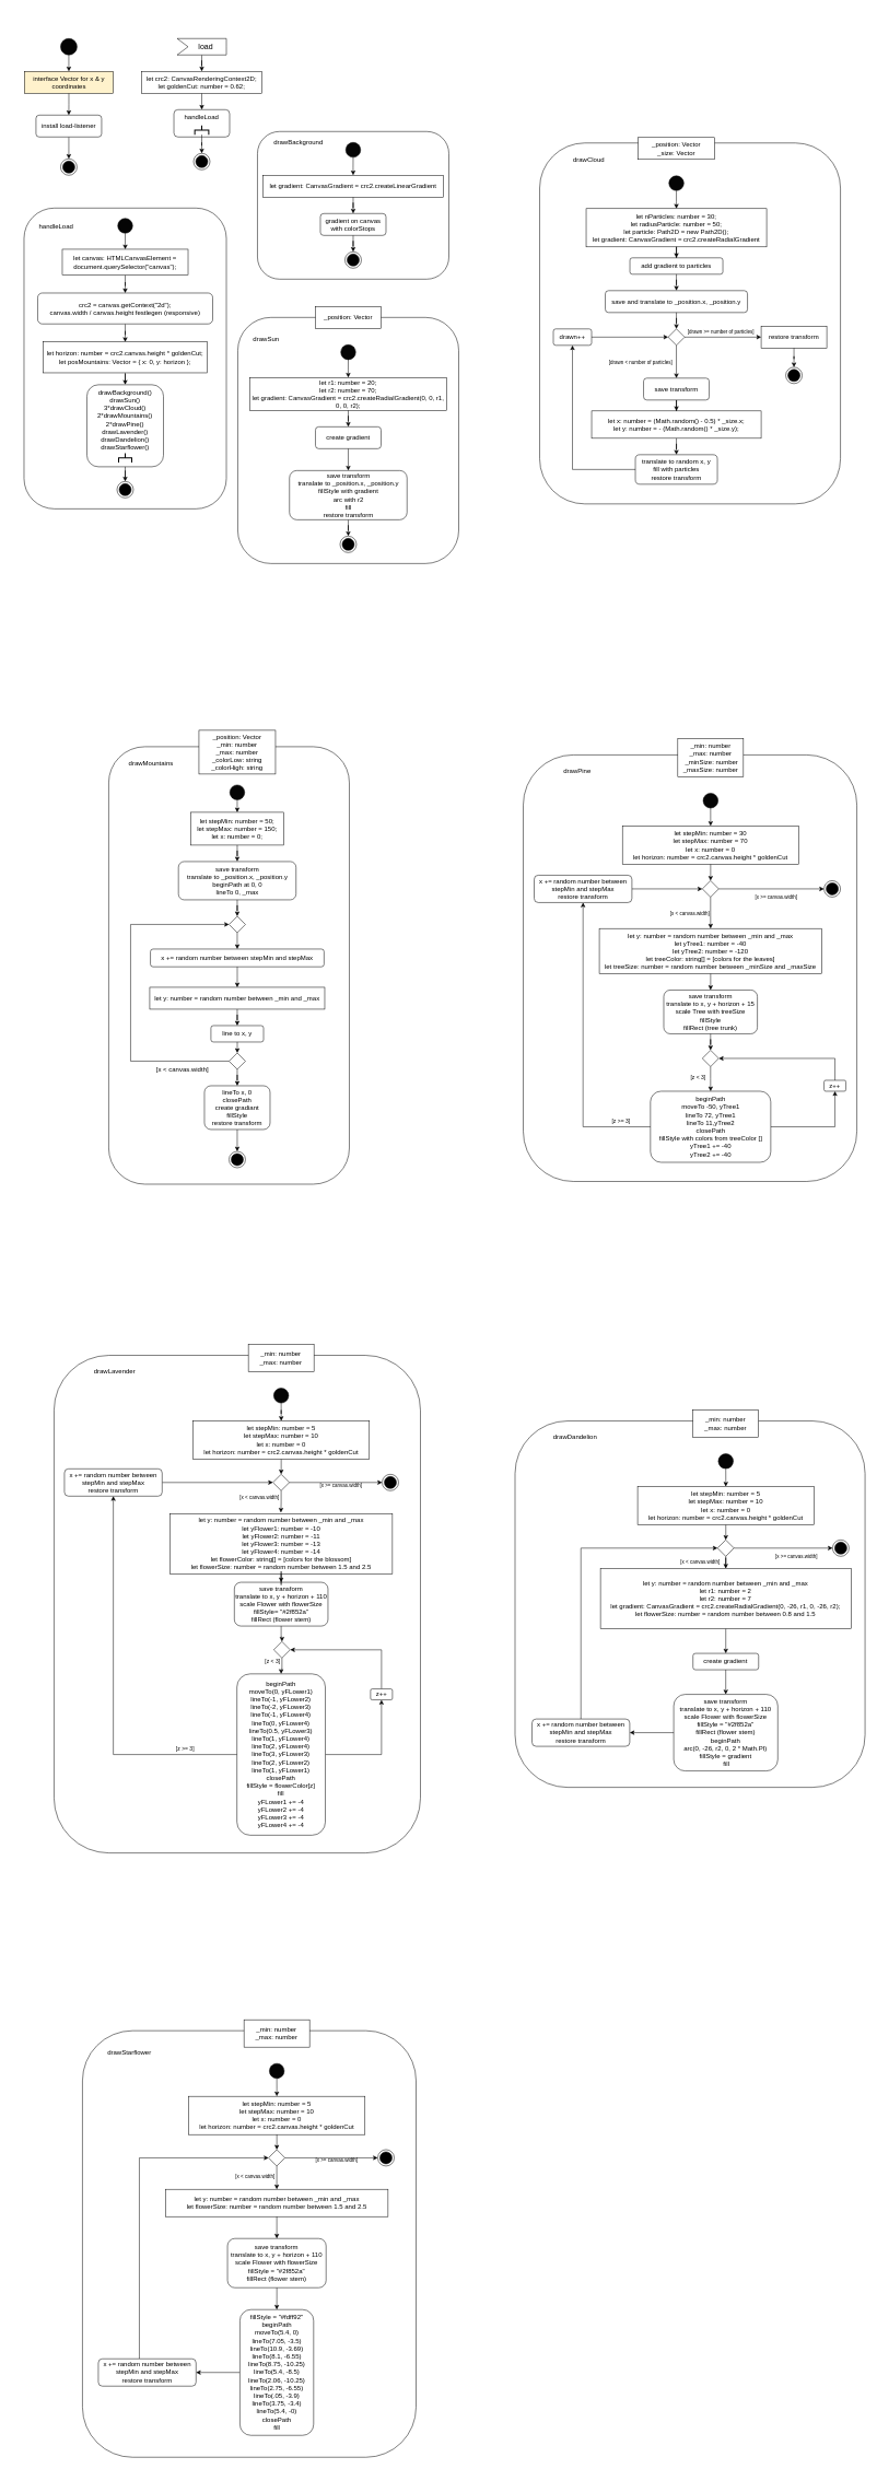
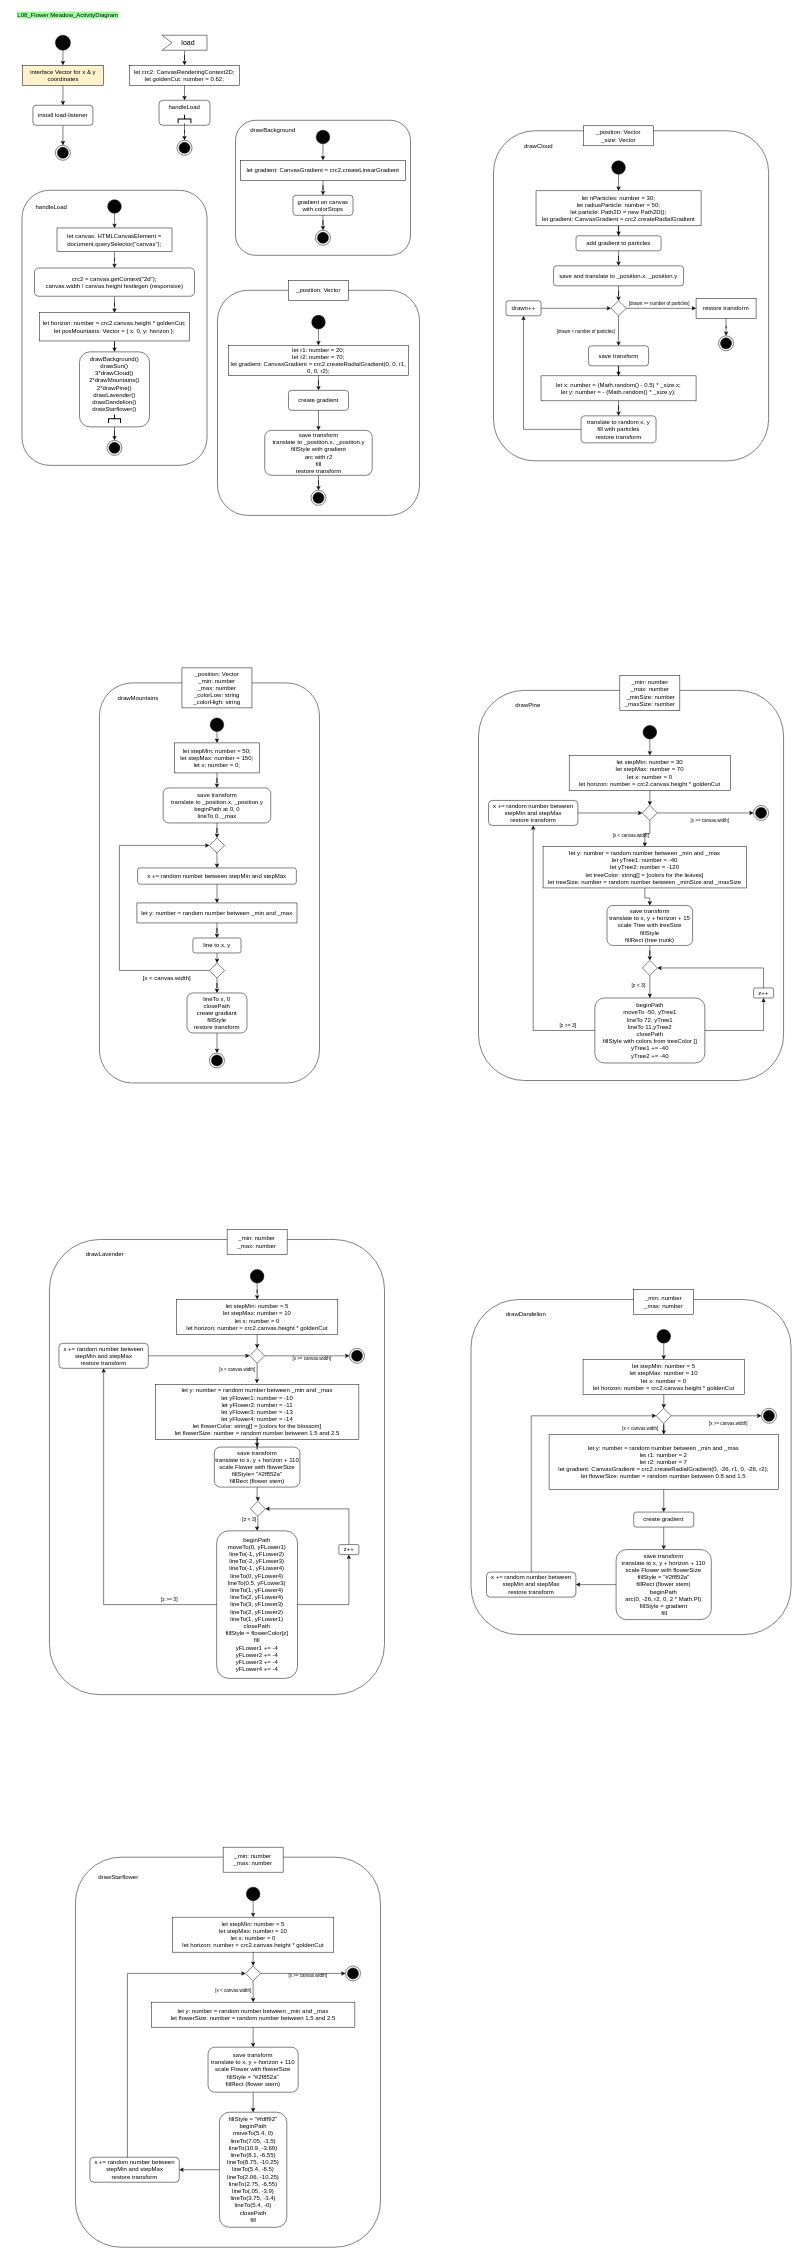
+ <mxCell id="2" value="&lt;span style=&quot;background-color: rgb(153 , 255 , 153)&quot;&gt;L08_Flower Meadow_ActivityDiagram&lt;/span&gt;" style="text;html=1;strokeColor=none;fillColor=none;align=center;verticalAlign=middle;whiteSpace=wrap;rounded=0;" parent="1" vertex="1"><mxGeometry y="20" width="230" height="20" as="geometry" x="20" /></mxCell>
- <mxCell id="205" value="drawSun" style="text;html=1;strokeColor=none;fillColor=none;align=center;verticalAlign=middle;whiteSpace=wrap;rounded=0;" parent="202" vertex="1"><mxGeometry x="22" y="50" width="60" height="20" as="geometry" /></mxCell>
- <mxCell id="186" value="&lt;font style=&quot;font-size: 12px&quot;&gt;let y: number = random number between _min and _max&lt;br&gt;let yTree1: number = -40&lt;br&gt;let yTree2: number = -120&lt;br&gt;let treeColor: string[] = [colors for the leaves]&lt;br&gt;let treeSize: number = random number between _minSize and _maxSize&lt;/font&gt;" style="rounded=0;whiteSpace=wrap;html=1;fontSize=9;strokeColor=#000000;fillColor=#FFFFFF;" parent="173" vertex="1"><mxGeometry x="139.07" y="347.5" width="407" height="82.5" as="geometry" /></mxCell>
+ <mxCell id="186" value="&lt;font style=&quot;font-size: 12px&quot;&gt;let y: number = random number between _min and _max&lt;br&gt;let yTree1: number = -40&lt;br&gt;let yTree2: number = -120&lt;br&gt;let treeColor: string[] = [colors for the leaves]&lt;br&gt;let treeSize: number = random number between _minSize and _maxSize&lt;/font&gt;" style="rounded=0;whiteSpace=wrap;html=1;fontSize=9;strokeColor=#000000;fillColor=#FFFFFF;" parent="173" vertex="1"><mxGeometry x="129.07" y="342.5" width="407" height="82.5" as="geometry" /></mxCell>
